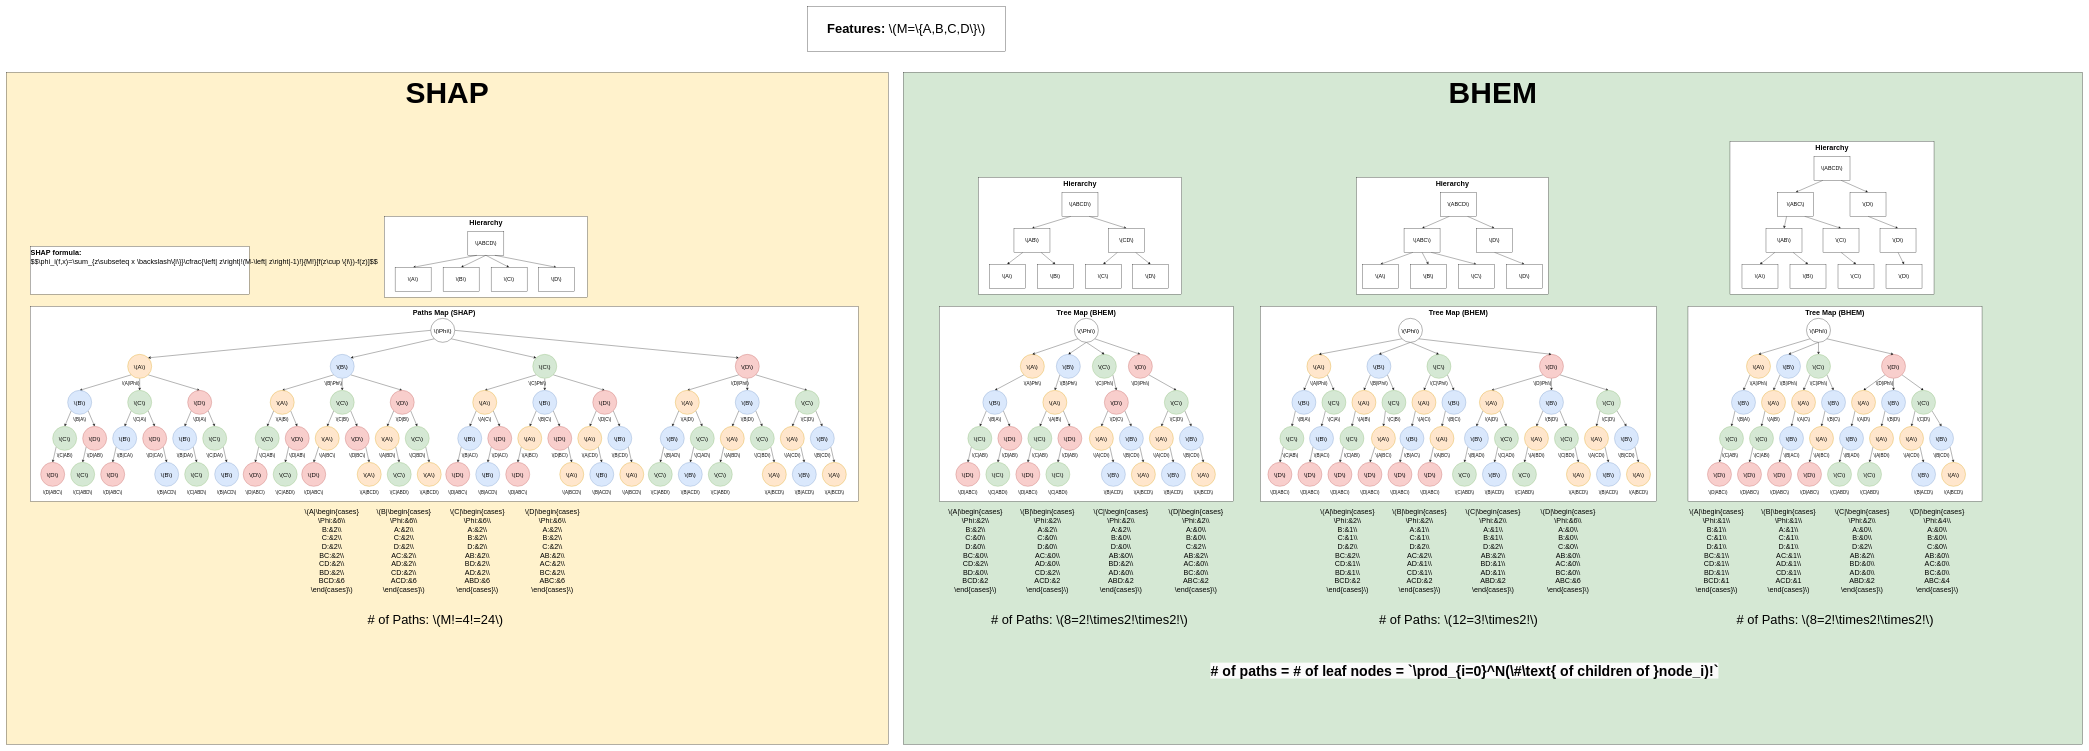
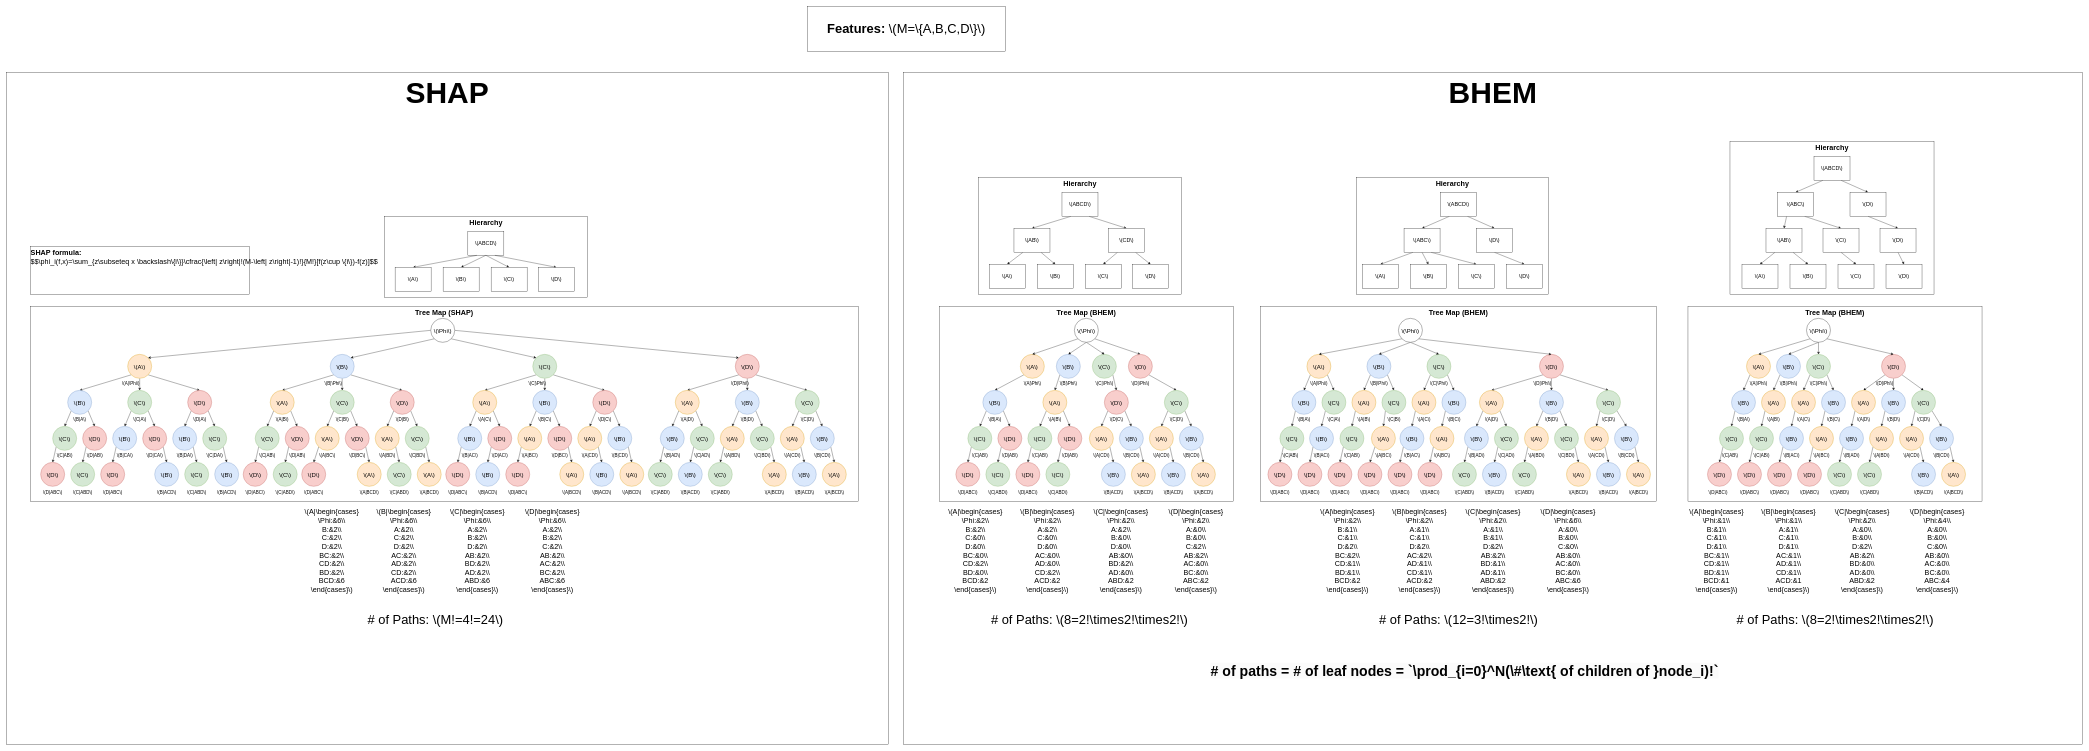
- <mxCell id="2" value="&lt;div style=&quot;font-size: 100px;&quot;&gt;SHAP&lt;/div&gt;" style="rounded=0;whiteSpace=wrap;html=1;verticalAlign=top;fontSize=100;fontStyle=1;align=center;fillColor=#fff2cc;" vertex="1" parent="1"><mxGeometry x="20" y="240" width="2940" height="2240" as="geometry" /></mxCell>
+ <mxCell id="2" value="&lt;div style=&quot;font-size: 100px;&quot;&gt;SHAP&lt;/div&gt;" style="rounded=0;whiteSpace=wrap;html=1;verticalAlign=top;fontSize=100;fontStyle=1;align=center;" vertex="1" parent="1"><mxGeometry x="20" y="240" width="2940" height="2240" as="geometry" /></mxCell>
- <mxCell id="3" value="BHEM&lt;div style=&quot;font-size: 100px;&quot;&gt;&lt;br style=&quot;font-size: 100px;&quot;&gt;&lt;/div&gt;" style="rounded=0;whiteSpace=wrap;html=1;verticalAlign=top;fontSize=100;fontStyle=1;align=center;fillColor=#d5e8d4;" vertex="1" parent="1"><mxGeometry x="3010" y="240" width="3930" height="2240" as="geometry" /></mxCell>
+ <mxCell id="3" value="BHEM&lt;div style=&quot;font-size: 100px;&quot;&gt;&lt;br style=&quot;font-size: 100px;&quot;&gt;&lt;/div&gt;" style="rounded=0;whiteSpace=wrap;html=1;verticalAlign=top;fontSize=100;fontStyle=1;align=center;" vertex="1" parent="1"><mxGeometry x="3010" y="240" width="3930" height="2240" as="geometry" /></mxCell>
- <mxCell id="5" value="Paths Map (SHAP)" style="rounded=0;whiteSpace=wrap;html=1;fontSize=24;fontStyle=1;verticalAlign=top;" parent="1" vertex="1"><mxGeometry x="100" width="2760" height="650" as="geometry" y="1020" /></mxCell>
+ <mxCell id="5" value="Tree Map (SHAP)" style="rounded=0;whiteSpace=wrap;html=1;fontSize=24;fontStyle=1;verticalAlign=top;" parent="1" vertex="1"><mxGeometry x="100" width="2760" height="650" as="geometry" y="1020" /></mxCell>
